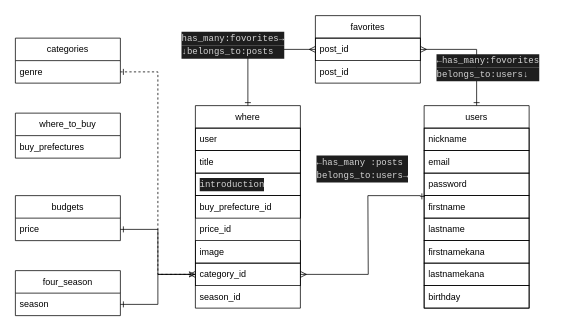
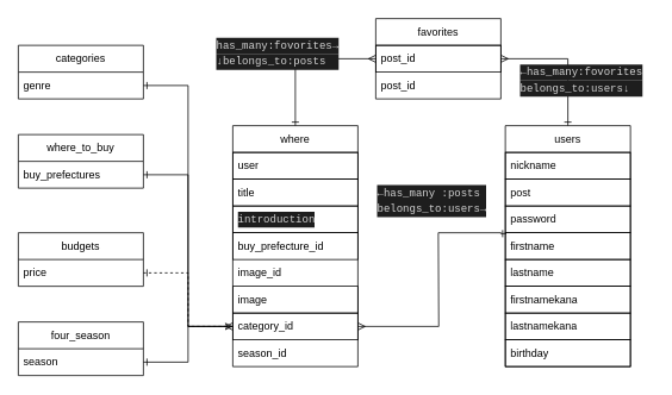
- <mxCell id="32" style="edgeStyle=orthogonalEdgeStyle;rounded=0;orthogonalLoop=1;jettySize=auto;html=1;exitX=1;exitY=0.5;exitDx=0;exitDy=0;entryX=0;entryY=0.5;entryDx=0;entryDy=0;startArrow=ERone;startFill=0;endArrow=ERmany;endFill=0;dashed=1;" parent="1" source="21" target="18" edge="1"><mxGeometry relative="1" as="geometry" /></mxCell>
+ <mxCell id="32" style="edgeStyle=orthogonalEdgeStyle;rounded=0;orthogonalLoop=1;jettySize=auto;html=1;exitX=1;exitY=0.5;exitDx=0;exitDy=0;entryX=0;entryY=0.5;entryDx=0;entryDy=0;startArrow=ERone;startFill=0;endArrow=ERmany;endFill=0;" parent="1" source="21" target="18" edge="1"><mxGeometry relative="1" as="geometry" /></mxCell>
+ <mxCell id="31" style="edgeStyle=orthogonalEdgeStyle;rounded=0;orthogonalLoop=1;jettySize=auto;html=1;exitX=1;exitY=0.5;exitDx=0;exitDy=0;startArrow=ERone;startFill=0;endArrow=none;endFill=0;" parent="1" source="23" target="18" edge="1"><mxGeometry relative="1" as="geometry" /></mxCell>
- <mxCell id="4" value="email" style="text;strokeColor=default;fillColor=none;align=left;verticalAlign=middle;spacingLeft=4;spacingRight=4;overflow=hidden;points=[[0,0.5],[1,0.5]];portConstraint=eastwest;rotatable=0;whiteSpace=wrap;html=1;" parent="2" vertex="1"><mxGeometry y="60" width="140" height="30" as="geometry" /></mxCell>
+ <mxCell id="4" value="post" style="text;strokeColor=default;fillColor=none;align=left;verticalAlign=middle;spacingLeft=4;spacingRight=4;overflow=hidden;points=[[0,0.5],[1,0.5]];portConstraint=eastwest;rotatable=0;whiteSpace=wrap;html=1;" parent="2" vertex="1"><mxGeometry y="60" width="140" height="30" as="geometry" /></mxCell>
- <mxCell id="30" style="edgeStyle=orthogonalEdgeStyle;rounded=0;orthogonalLoop=1;jettySize=auto;html=1;exitX=1;exitY=0.5;exitDx=0;exitDy=0;entryX=0;entryY=0.5;entryDx=0;entryDy=0;startArrow=ERone;startFill=0;endArrow=none;endFill=0;" parent="1" source="25" target="18" edge="1"><mxGeometry relative="1" as="geometry" /></mxCell>
+ <mxCell id="30" style="edgeStyle=orthogonalEdgeStyle;rounded=0;orthogonalLoop=1;jettySize=auto;html=1;exitX=1;exitY=0.5;exitDx=0;exitDy=0;entryX=0;entryY=0.5;entryDx=0;entryDy=0;startArrow=ERone;startFill=0;endArrow=none;endFill=0;dashed=1;" parent="1" source="25" target="18" edge="1"><mxGeometry relative="1" as="geometry" /></mxCell>
- <mxCell id="16" value="price_id" style="text;strokeColor=none;fillColor=none;align=left;verticalAlign=middle;spacingLeft=4;spacingRight=4;overflow=hidden;points=[[0,0.5],[1,0.5]];portConstraint=eastwest;rotatable=0;whiteSpace=wrap;html=1;" parent="11" vertex="1"><mxGeometry y="150" width="140" height="30" as="geometry" /></mxCell>
+ <mxCell id="16" value="image_id" style="text;strokeColor=none;fillColor=none;align=left;verticalAlign=middle;spacingLeft=4;spacingRight=4;overflow=hidden;points=[[0,0.5],[1,0.5]];portConstraint=eastwest;rotatable=0;whiteSpace=wrap;html=1;" parent="11" vertex="1"><mxGeometry y="150" width="140" height="30" as="geometry" /></mxCell>
